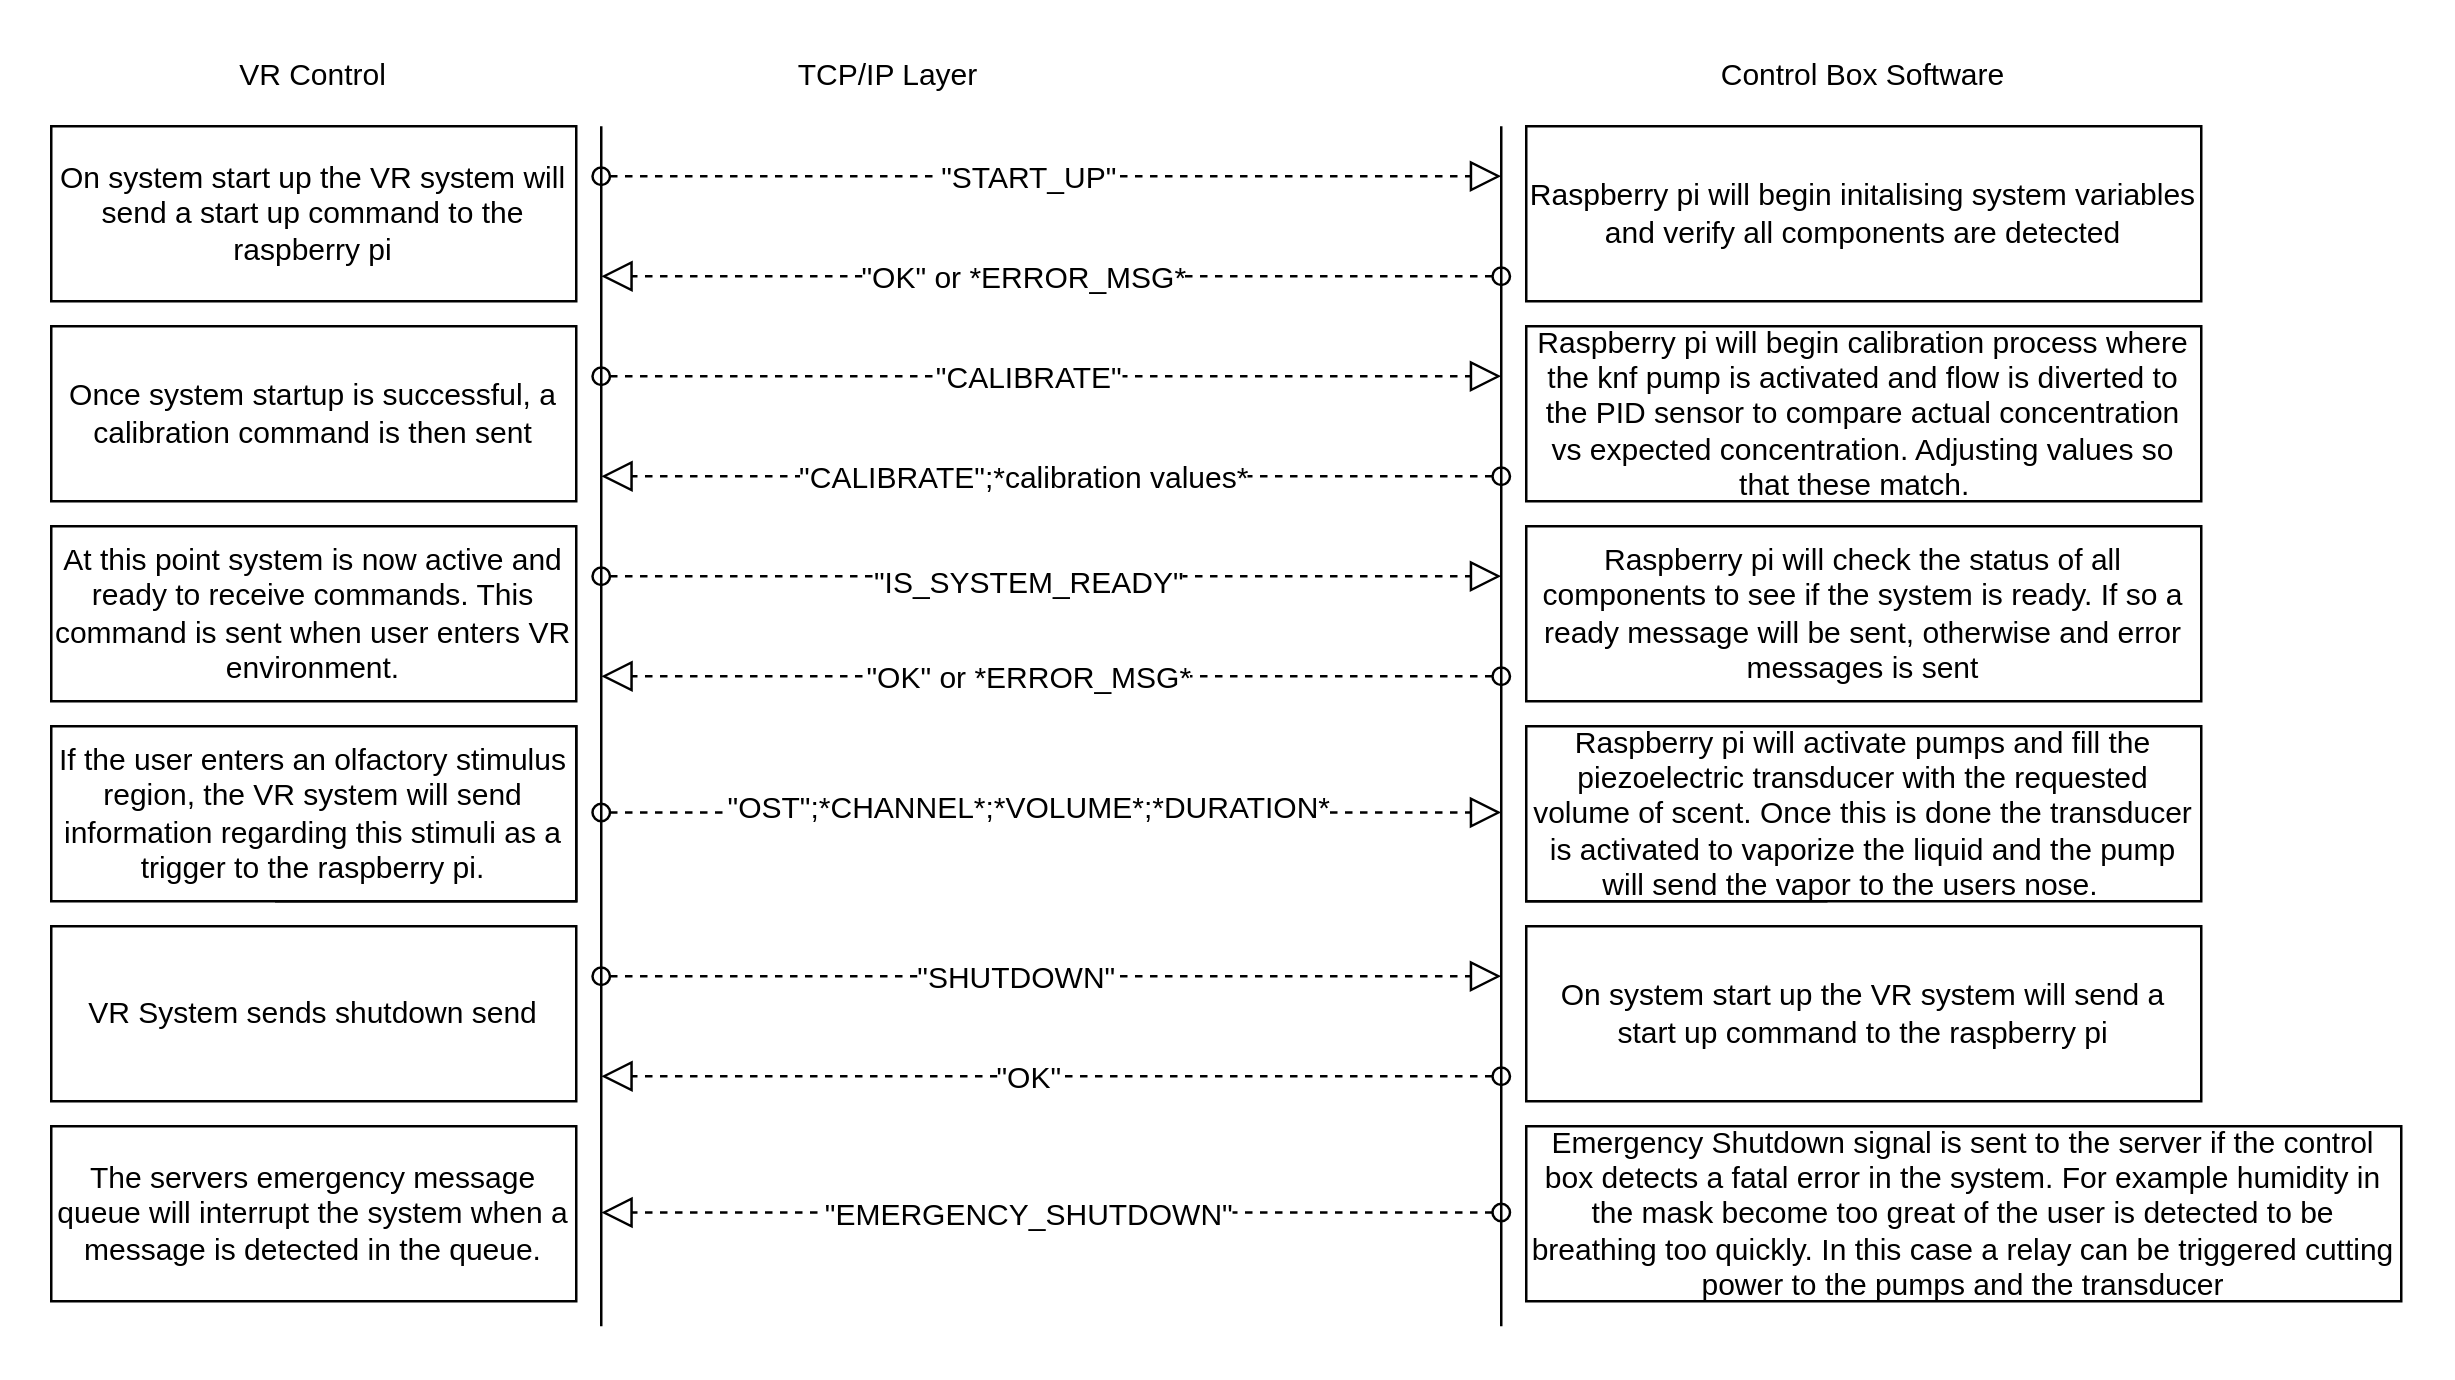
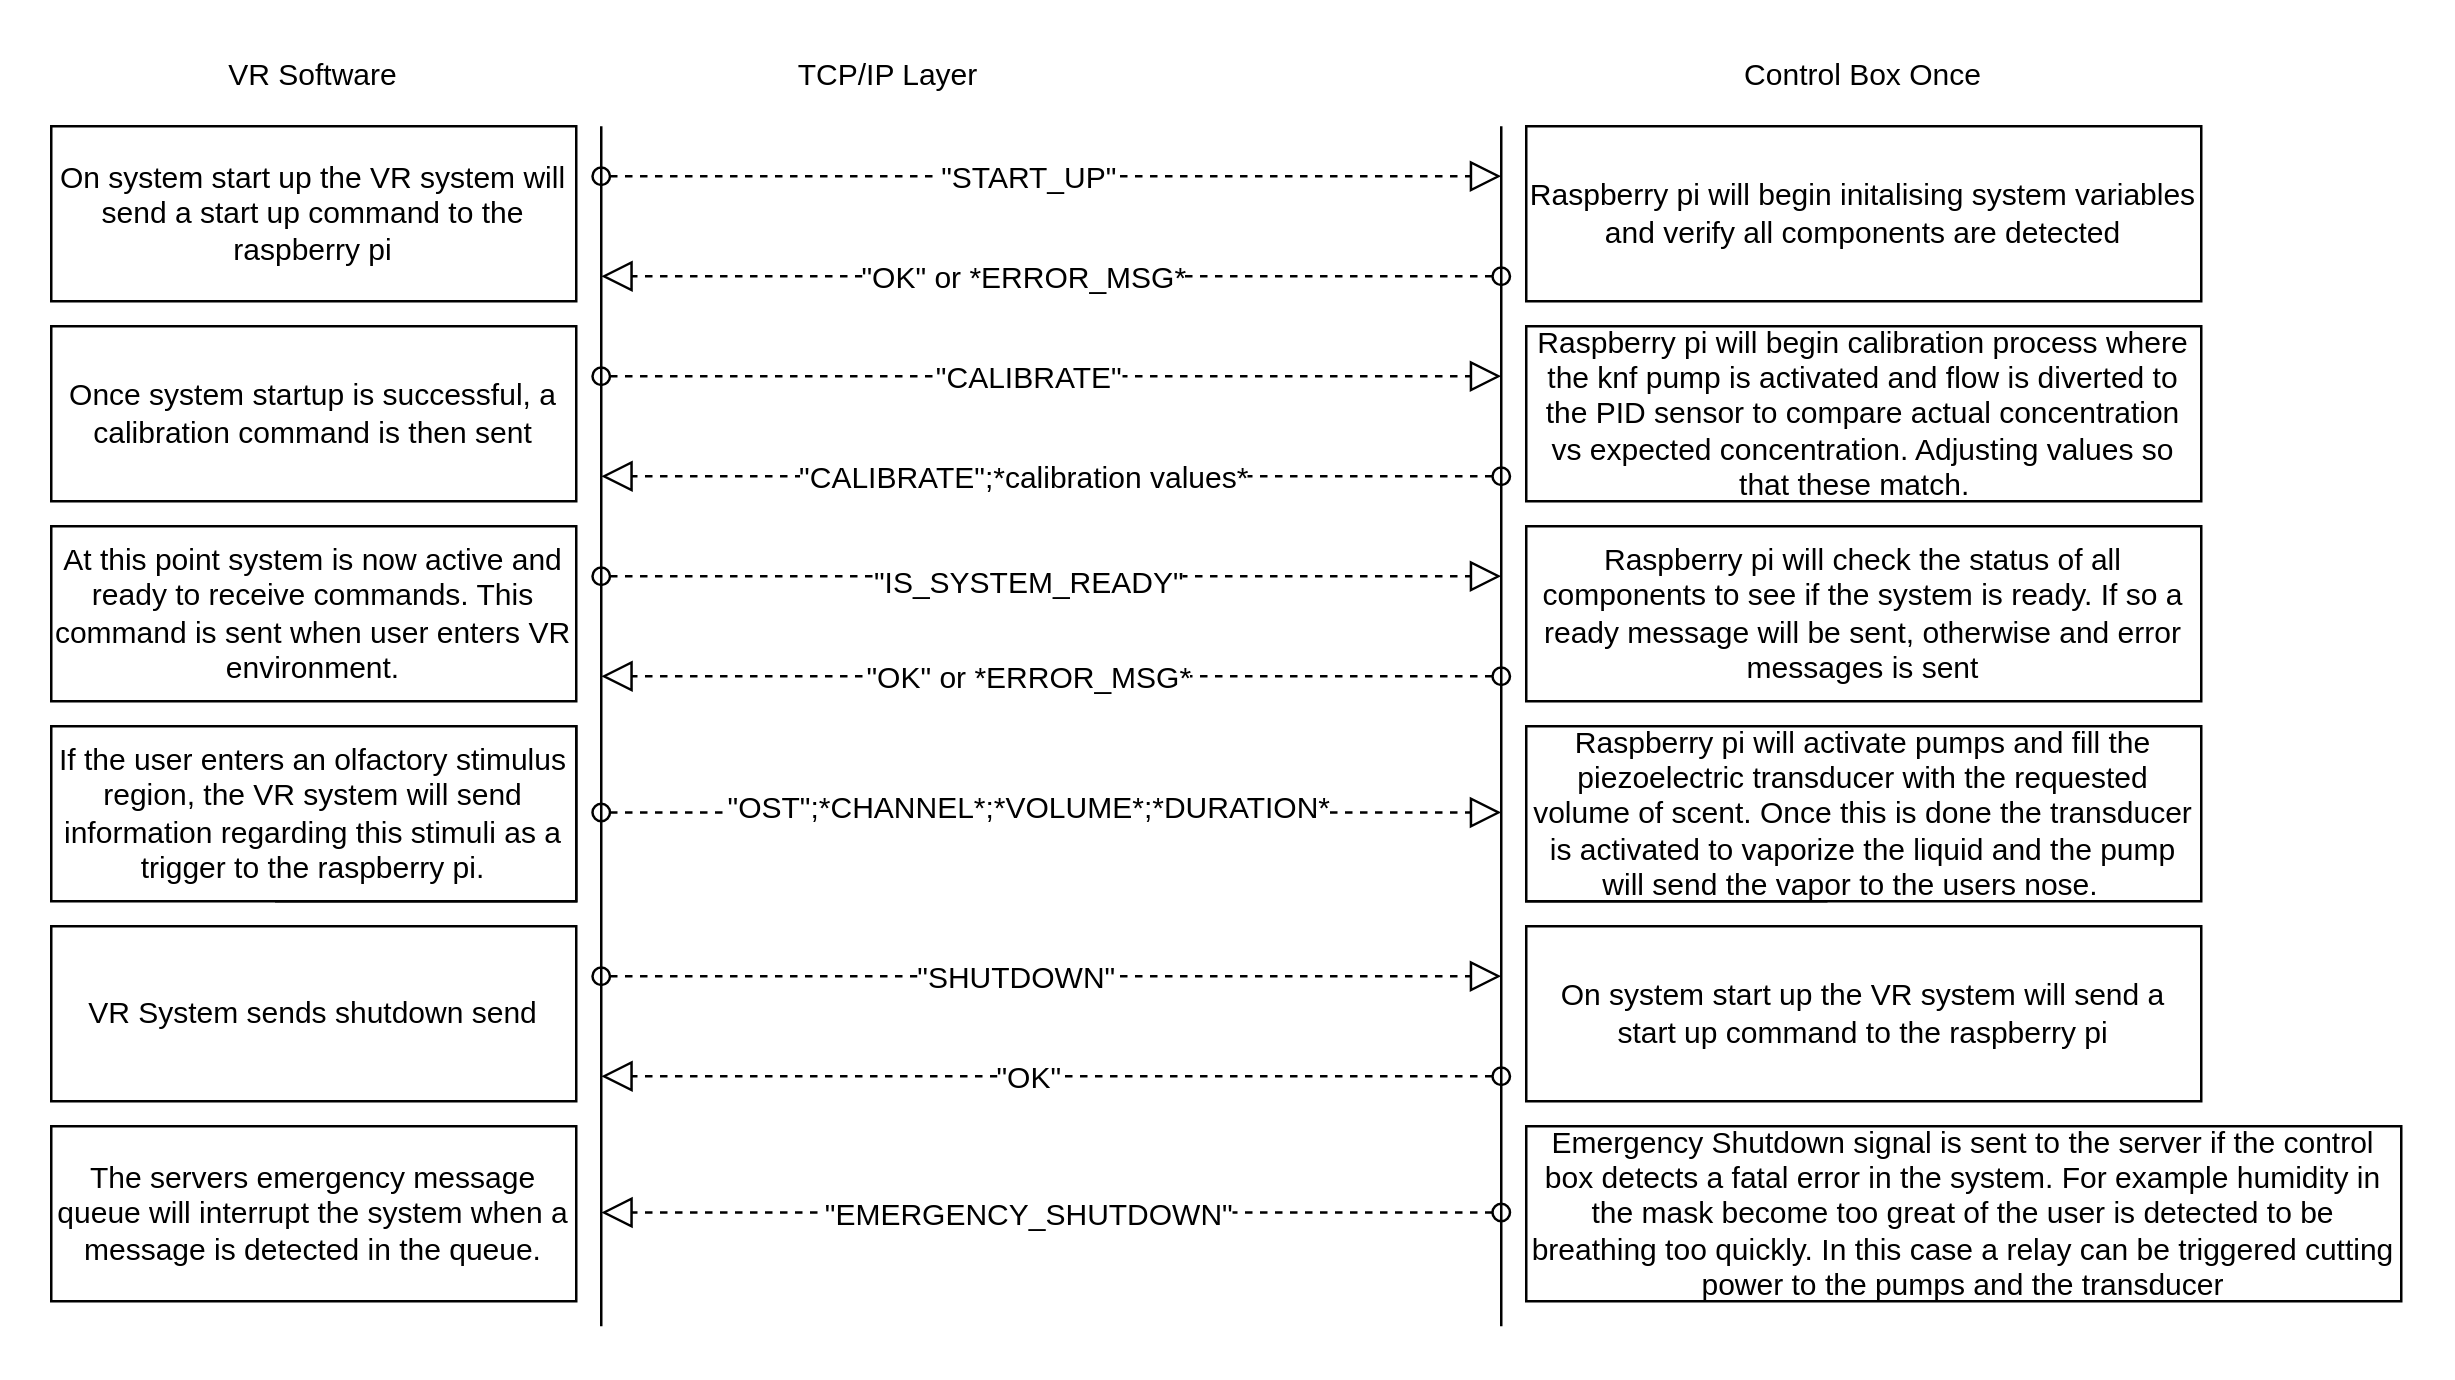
- <mxCell id="39" value="VR Control" style="text;html=1;strokeColor=none;fillColor=none;align=center;verticalAlign=middle;whiteSpace=wrap;rounded=0;" vertex="1" parent="1"><mxGeometry x="65" y="20" width="120" height="20" as="geometry" /></mxCell>
+ <mxCell id="39" value="VR Software" style="text;html=1;strokeColor=none;fillColor=none;align=center;verticalAlign=middle;whiteSpace=wrap;rounded=0;" vertex="1" parent="1"><mxGeometry x="65" y="20" width="120" height="20" as="geometry" /></mxCell>
- <mxCell id="40" value="Control Box Software" style="text;html=1;strokeColor=none;fillColor=none;align=center;verticalAlign=middle;whiteSpace=wrap;rounded=0;" vertex="1" parent="1"><mxGeometry x="685" y="20" width="120" height="20" as="geometry" /></mxCell>
+ <mxCell id="40" value="Control Box Once" style="text;html=1;strokeColor=none;fillColor=none;align=center;verticalAlign=middle;whiteSpace=wrap;rounded=0;" vertex="1" parent="1"><mxGeometry x="685" y="20" width="120" height="20" as="geometry" /></mxCell>
